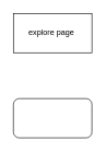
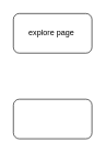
- <mxCell id="2" value="explore page&amp;nbsp;" style="whiteSpace=wrap;html=1;rounded=0;" vertex="1" parent="1"><mxGeometry x="20" y="20" width="120" height="60" as="geometry" /></mxCell>
+ <mxCell id="2" value="explore page&amp;nbsp;" style="rounded=1;whiteSpace=wrap;html=1;" vertex="1" parent="1"><mxGeometry x="20" y="20" width="120" height="60" as="geometry" /></mxCell>
